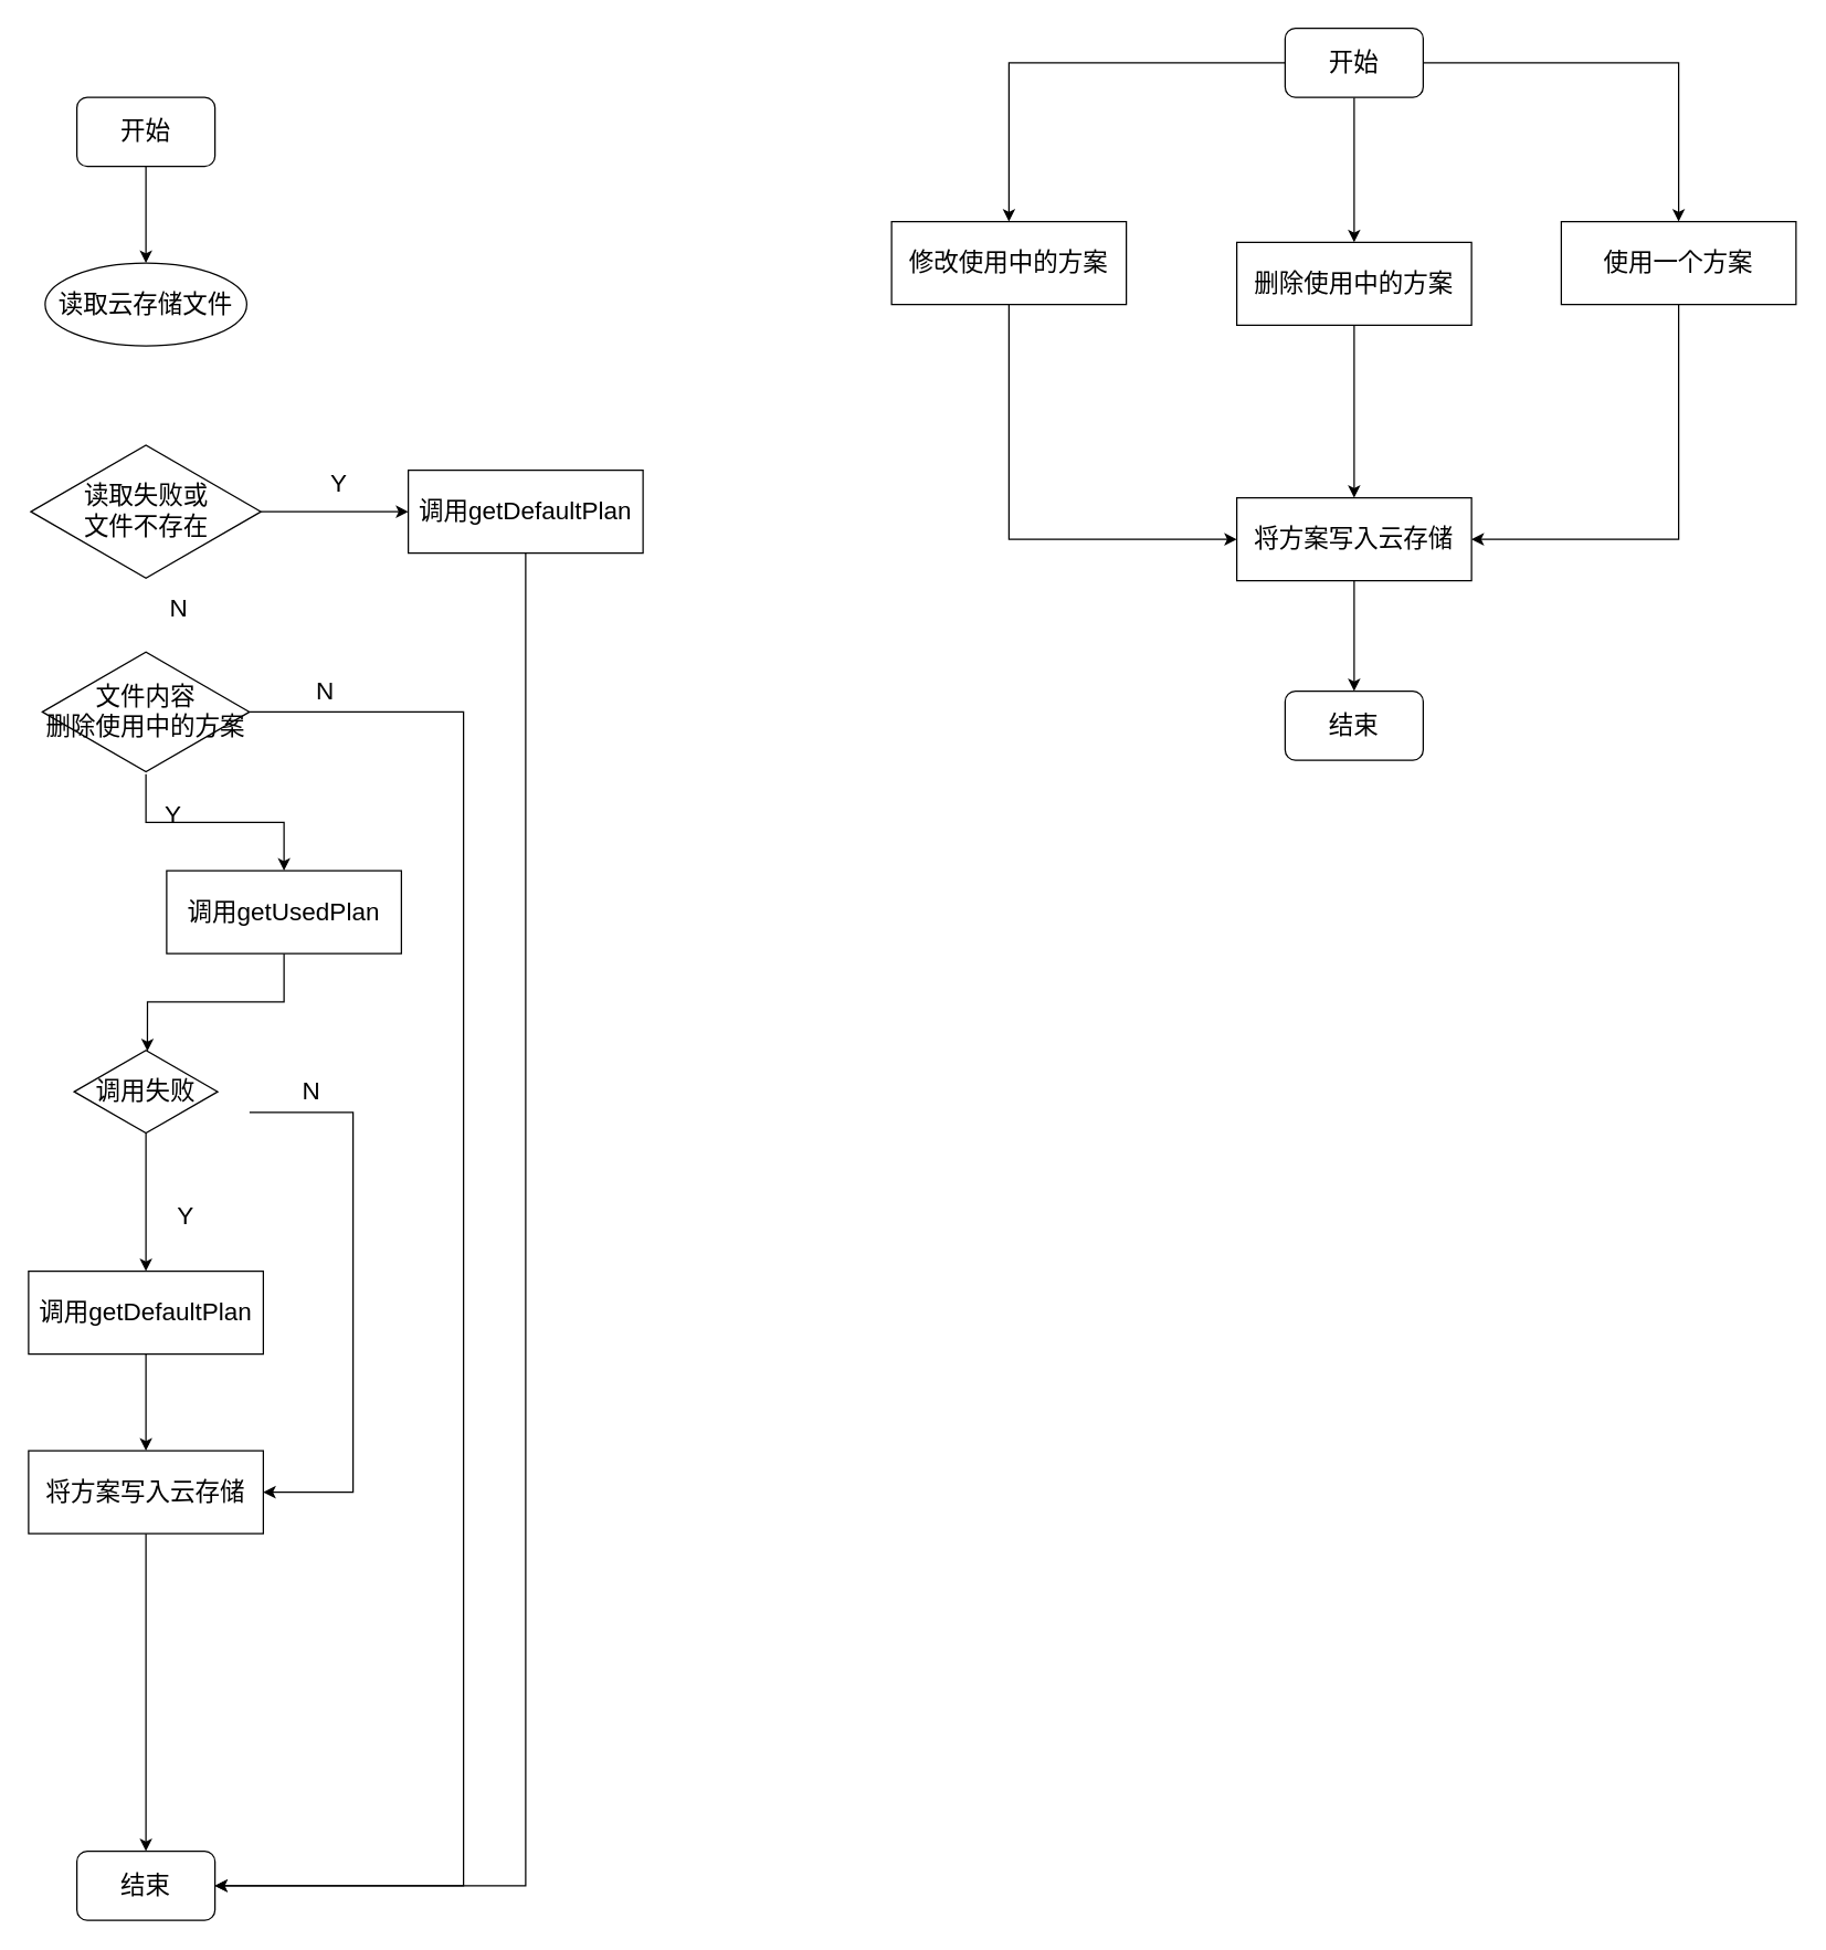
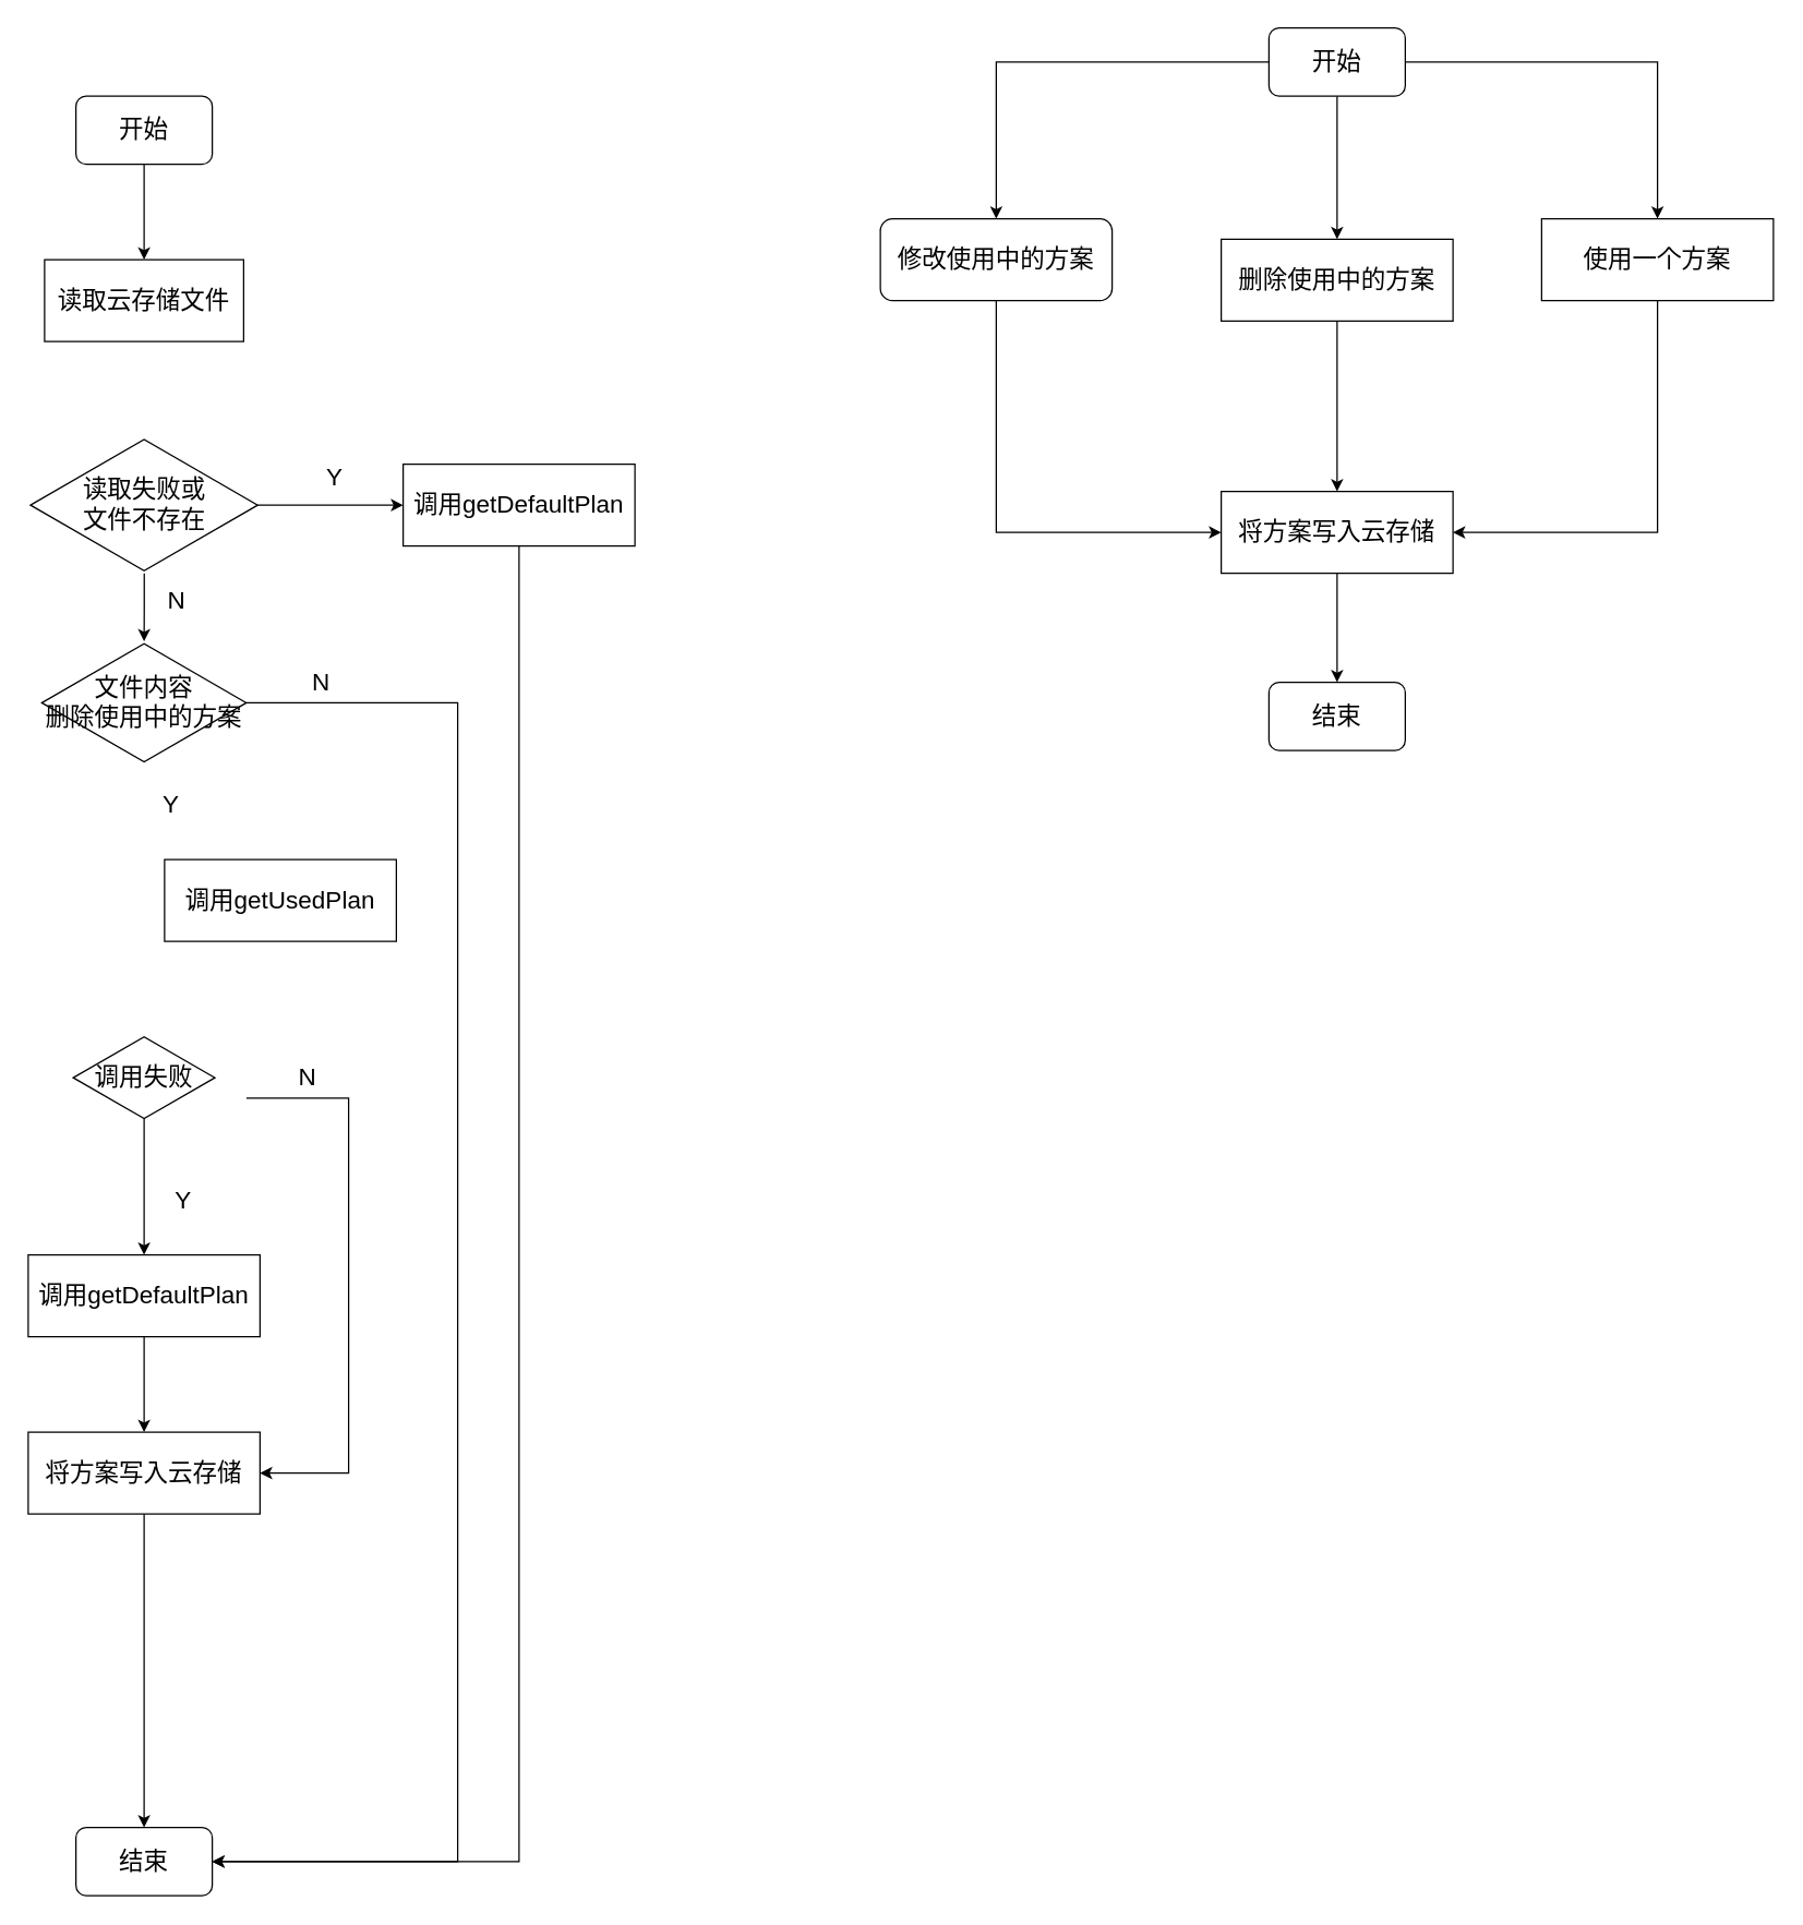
- <mxCell id="30" value="&lt;span style=&quot;font-size: 18px&quot;&gt;修改使用中的方案&lt;/span&gt;" style="rounded=0;whiteSpace=wrap;html=1;shadow=0;glass=0;sketch=0;" vertex="1" parent="1"><mxGeometry x="645" y="160" width="170" height="60" as="geometry" /></mxCell>
+ <mxCell id="30" value="&lt;span style=&quot;font-size: 18px&quot;&gt;修改使用中的方案&lt;/span&gt;" style="whiteSpace=wrap;html=1;shadow=0;glass=0;sketch=0;rounded=1;" vertex="1" parent="1"><mxGeometry x="645" y="160" width="170" height="60" as="geometry" /></mxCell>
- <mxCell id="4" value="&lt;font style=&quot;font-size: 18px&quot;&gt;读取云存储文件&lt;/font&gt;" style="ellipse;whiteSpace=wrap;html=1;shadow=0;glass=0;sketch=0;" vertex="1" parent="1"><mxGeometry x="32" y="190" width="146" height="60" as="geometry" /></mxCell>
+ <mxCell id="4" value="&lt;font style=&quot;font-size: 18px&quot;&gt;读取云存储文件&lt;/font&gt;" style="rounded=0;whiteSpace=wrap;html=1;shadow=0;glass=0;sketch=0;" vertex="1" parent="1"><mxGeometry x="32" y="190" width="146" height="60" as="geometry" /></mxCell>
+ <mxCell id="8" style="edgeStyle=orthogonalEdgeStyle;rounded=0;orthogonalLoop=1;jettySize=auto;html=1;" edge="1" parent="1" source="9" target="12"><mxGeometry relative="1" as="geometry" /></mxCell>
- <mxCell id="10" style="edgeStyle=orthogonalEdgeStyle;rounded=0;orthogonalLoop=1;jettySize=auto;html=1;entryX=0.5;entryY=0;entryDx=0;entryDy=0;" edge="1" parent="1" source="12" target="14"><mxGeometry relative="1" as="geometry" /></mxCell>
- <mxCell id="13" style="edgeStyle=orthogonalEdgeStyle;rounded=0;orthogonalLoop=1;jettySize=auto;html=1;exitX=0.5;exitY=1;exitDx=0;exitDy=0;entryX=0.507;entryY=0.011;entryDx=0;entryDy=0;entryPerimeter=0;" edge="1" parent="1" source="14" target="17"><mxGeometry relative="1" as="geometry" /></mxCell>
